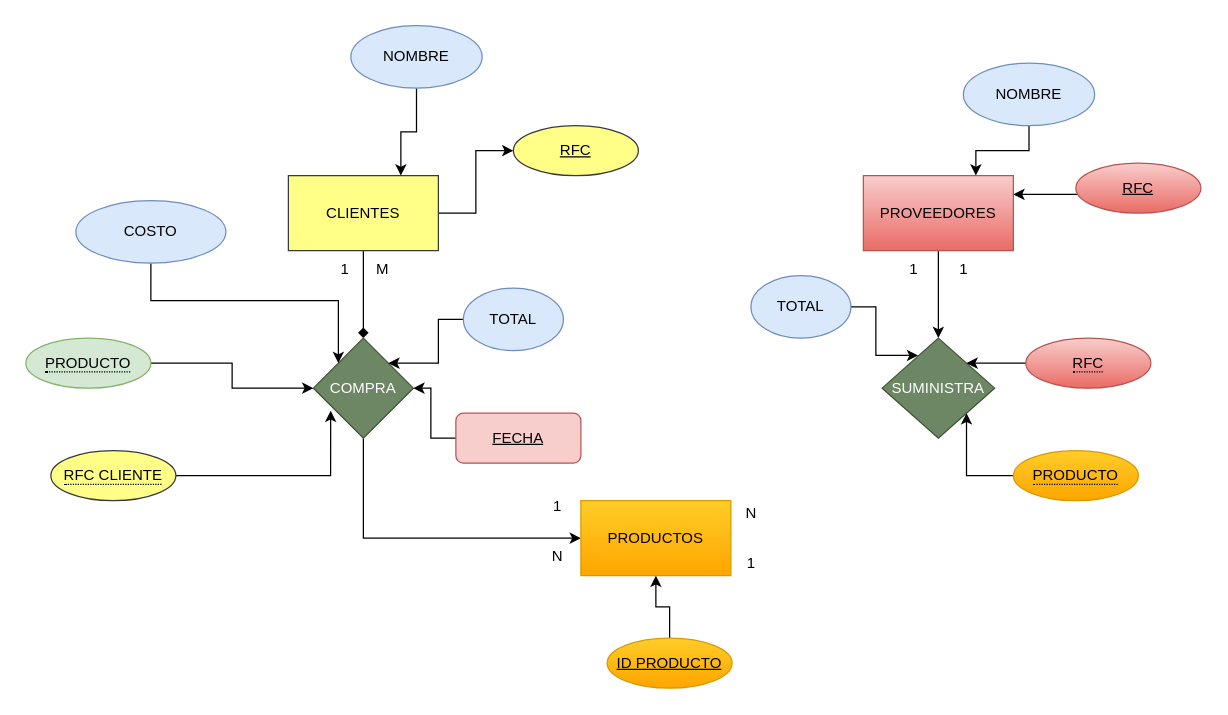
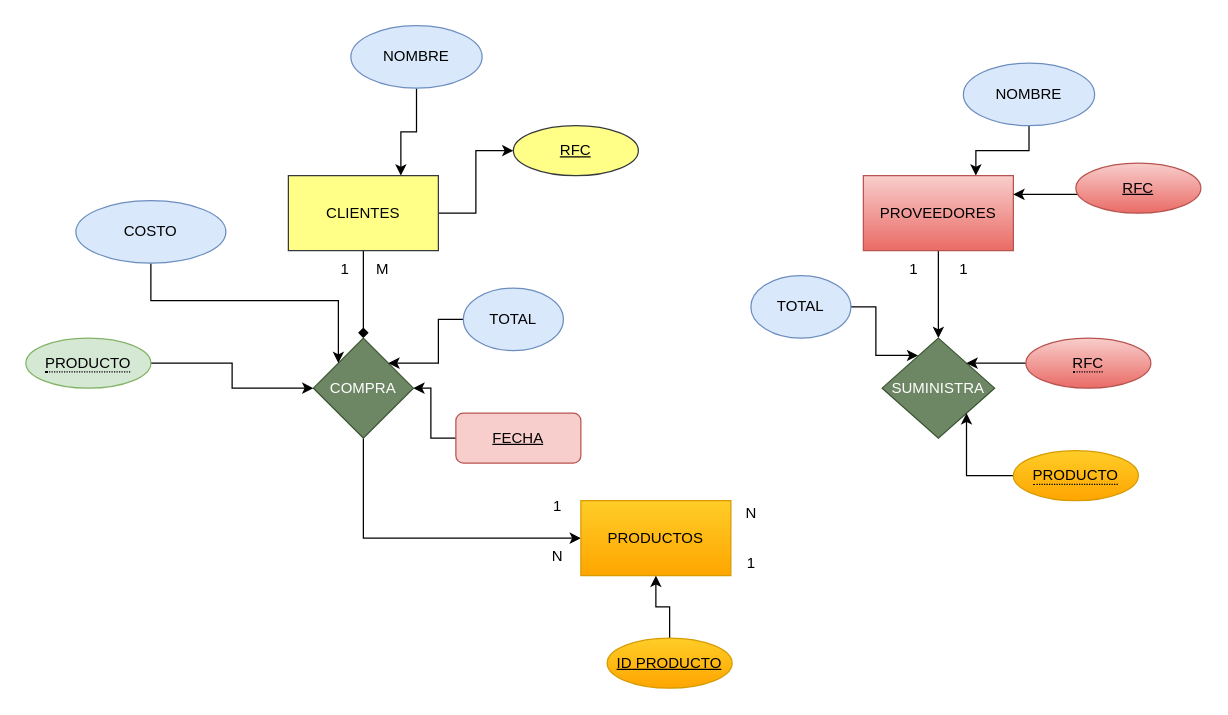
- <mxCell id="27" value="&lt;span style=&quot;border-bottom: 1px dotted&quot;&gt;RFC CLIENTE&lt;/span&gt;" style="ellipse;whiteSpace=wrap;html=1;align=center;fillColor=#ffff88;strokeColor=#36393d;" parent="1" vertex="1"><mxGeometry x="40" y="360" width="100" height="40" as="geometry" /></mxCell>
- <mxCell id="26" style="edgeStyle=orthogonalEdgeStyle;rounded=0;orthogonalLoop=1;jettySize=auto;html=1;entryX=0.173;entryY=0.725;entryDx=0;entryDy=0;entryPerimeter=0;" parent="1" source="27" target="8" edge="1"><mxGeometry relative="1" as="geometry" /></mxCell>
